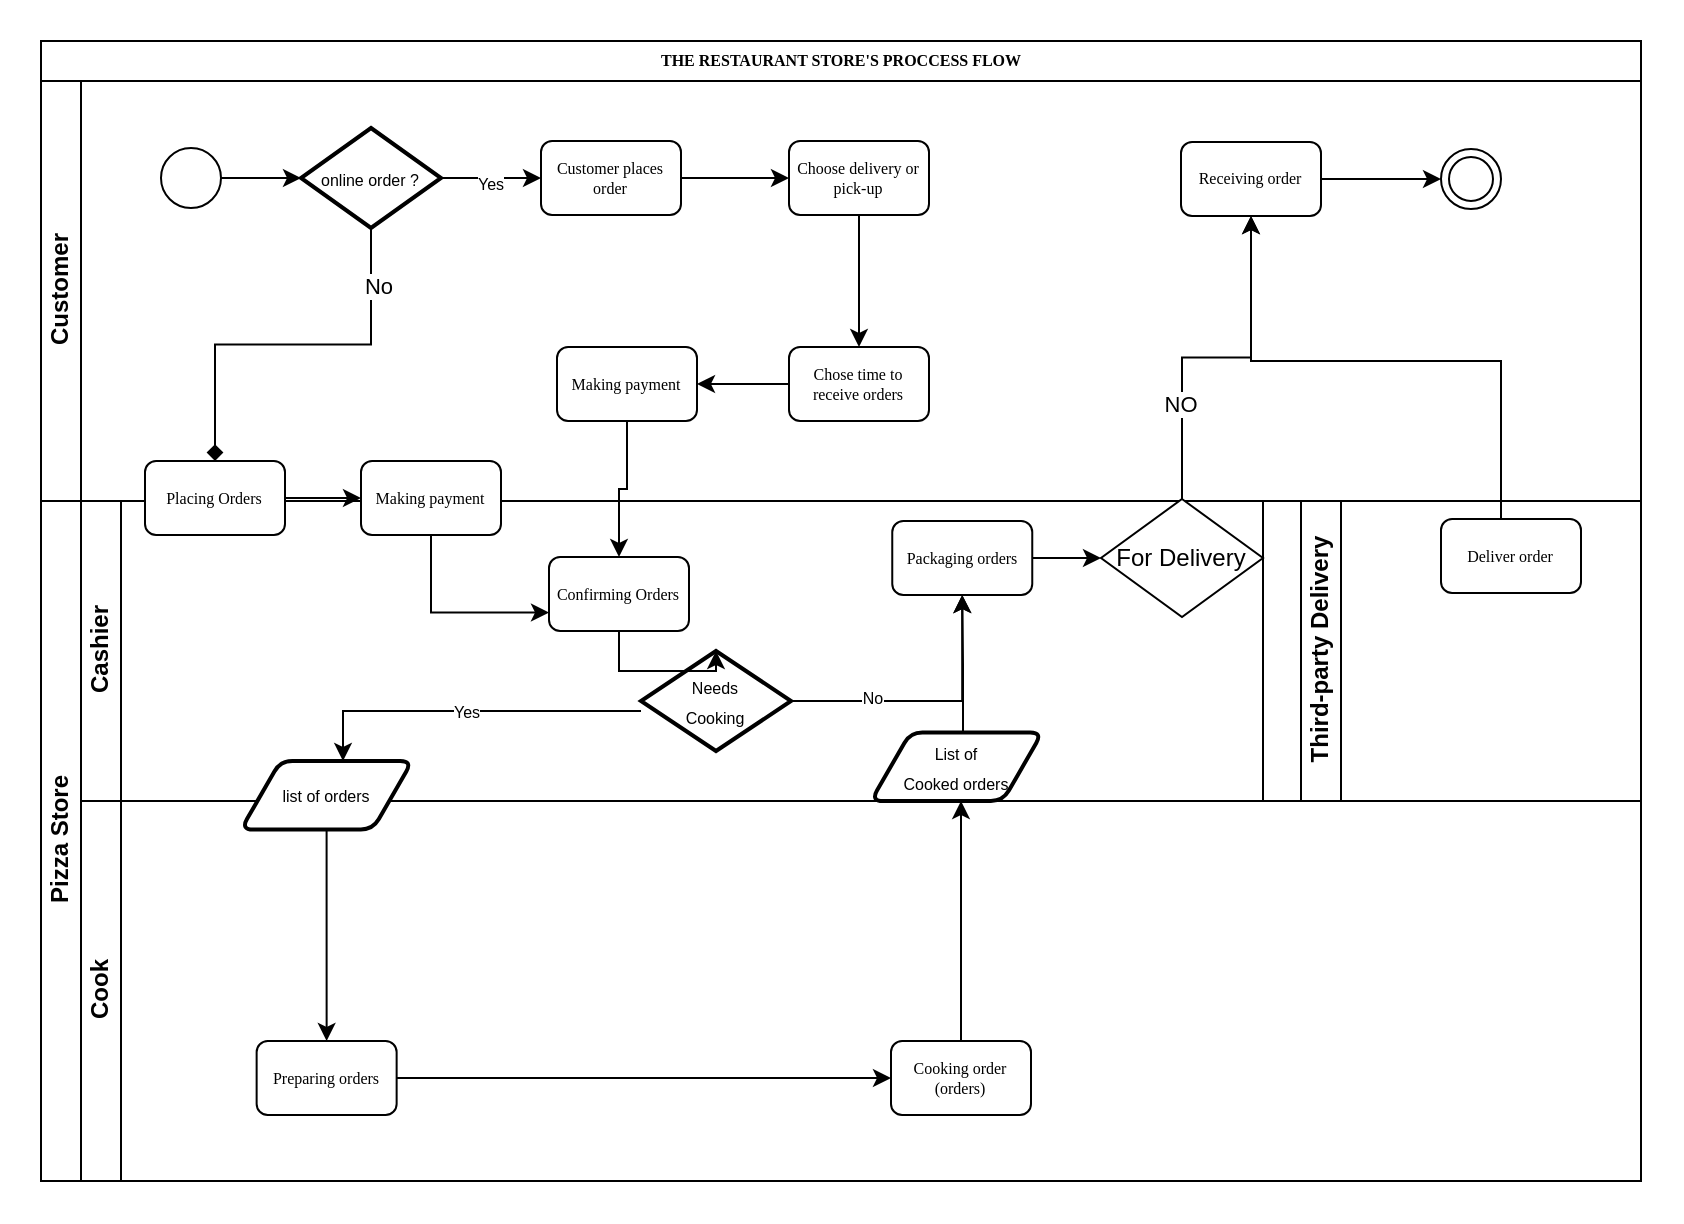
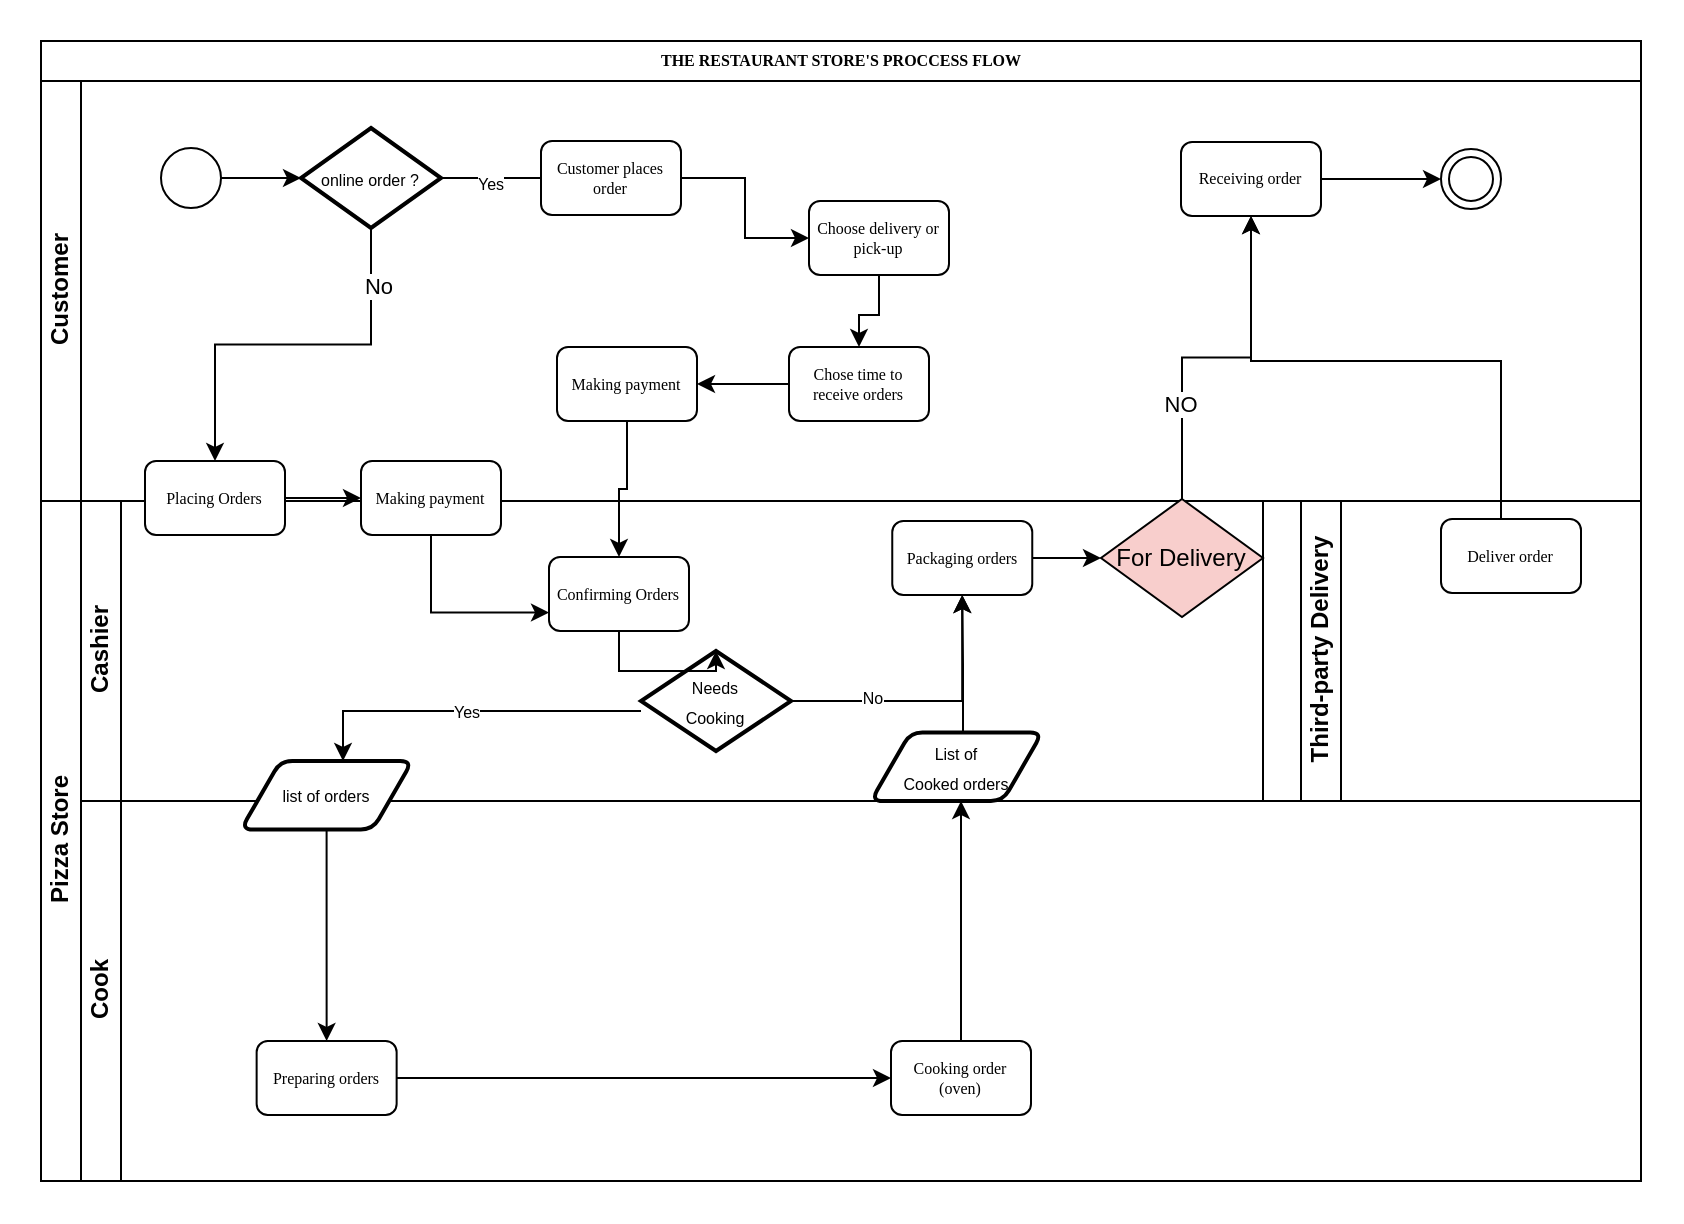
- <mxCell id="16" value="" style="edgeStyle=orthogonalEdgeStyle;rounded=0;orthogonalLoop=1;jettySize=auto;html=1;" parent="3" source="18" target="7" edge="1"><mxGeometry relative="1" as="geometry" /></mxCell>
+ <mxCell id="16" value="" style="edgeStyle=orthogonalEdgeStyle;rounded=0;orthogonalLoop=1;jettySize=auto;html=1;endArrow=none;" parent="3" source="18" target="7" edge="1"><mxGeometry relative="1" as="geometry" /></mxCell>
- <mxCell id="11" value="Choose delivery or pick-up" style="rounded=1;whiteSpace=wrap;html=1;shadow=0;labelBackgroundColor=none;strokeWidth=1;fontFamily=Verdana;fontSize=8;align=center;" parent="3" vertex="1"><mxGeometry x="374" y="30.0" width="70" height="37" as="geometry" /></mxCell>
+ <mxCell id="11" value="Choose delivery or pick-up" style="rounded=1;whiteSpace=wrap;html=1;shadow=0;labelBackgroundColor=none;strokeWidth=1;fontFamily=Verdana;fontSize=8;align=center;" parent="3" vertex="1"><mxGeometry x="384" y="60" width="70" height="37" as="geometry" /></mxCell>
- <mxCell id="47" style="edgeStyle=orthogonalEdgeStyle;rounded=0;orthogonalLoop=1;jettySize=auto;html=1;exitX=0.5;exitY=1;exitDx=0;exitDy=0;exitPerimeter=0;entryX=0.5;entryY=0;entryDx=0;entryDy=0;endArrow=diamond;" parent="2" source="18" target="22" edge="1"><mxGeometry relative="1" as="geometry" /></mxCell>
+ <mxCell id="47" style="edgeStyle=orthogonalEdgeStyle;rounded=0;orthogonalLoop=1;jettySize=auto;html=1;exitX=0.5;exitY=1;exitDx=0;exitDy=0;exitPerimeter=0;entryX=0.5;entryY=0;entryDx=0;entryDy=0;" parent="2" source="18" target="22" edge="1"><mxGeometry relative="1" as="geometry" /></mxCell>
- <mxCell id="31" value="For Delivery" style="rhombus;whiteSpace=wrap;html=1;" parent="20" vertex="1"><mxGeometry x="510" y="-1" width="81" height="59" as="geometry" /></mxCell>
+ <mxCell id="31" value="For Delivery" style="rhombus;whiteSpace=wrap;html=1;fillColor=#f8cecc;" parent="20" vertex="1"><mxGeometry x="510" y="-1" width="81" height="59" as="geometry" /></mxCell>
- <mxCell id="37" value="Cooking order&lt;br&gt;(orders)" style="rounded=1;whiteSpace=wrap;html=1;shadow=0;labelBackgroundColor=none;strokeWidth=1;fontFamily=Verdana;fontSize=8;align=center;" parent="32" vertex="1"><mxGeometry x="405" y="120" width="70" height="37" as="geometry" /></mxCell>
+ <mxCell id="37" value="Cooking order&lt;br&gt;(oven)" style="rounded=1;whiteSpace=wrap;html=1;shadow=0;labelBackgroundColor=none;strokeWidth=1;fontFamily=Verdana;fontSize=8;align=center;" parent="32" vertex="1"><mxGeometry x="405" y="120" width="70" height="37" as="geometry" /></mxCell>
